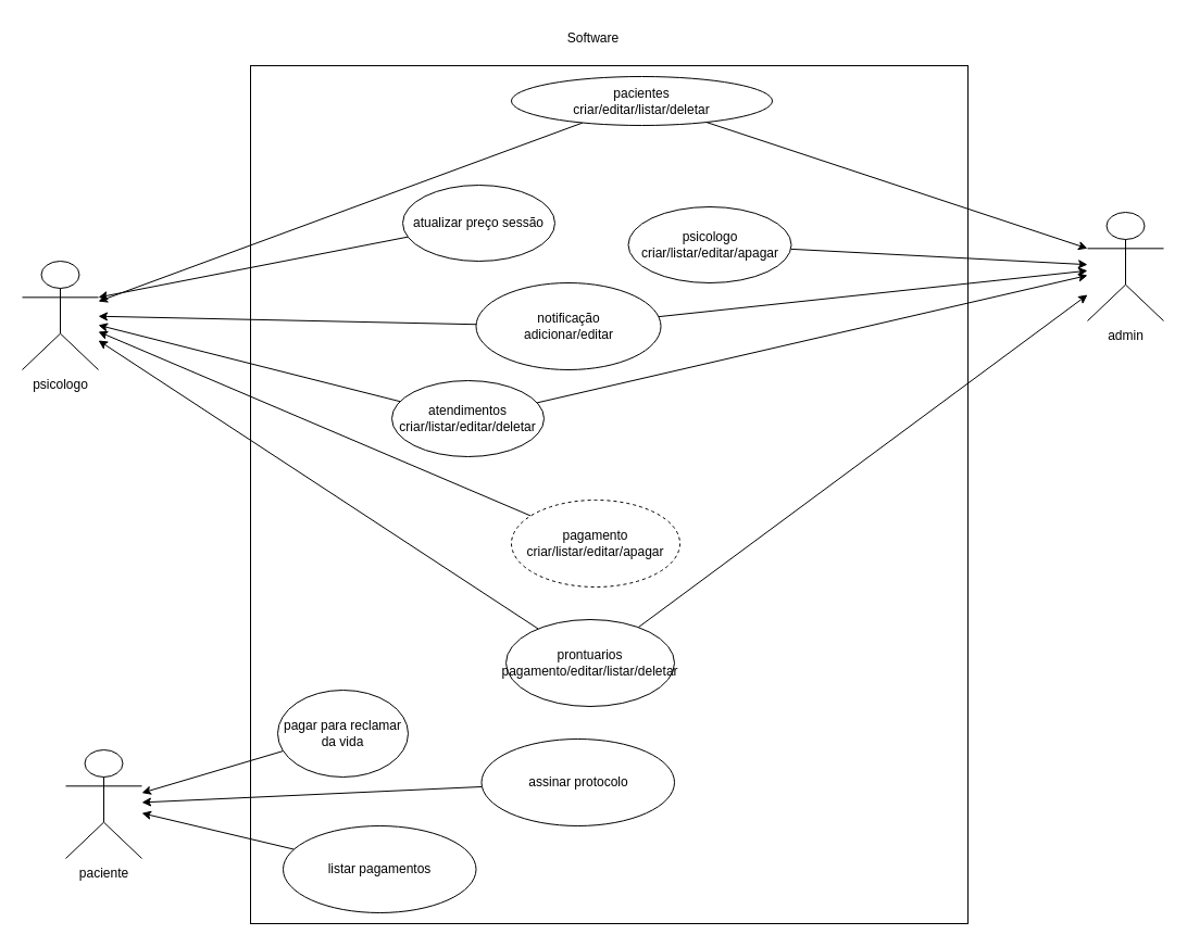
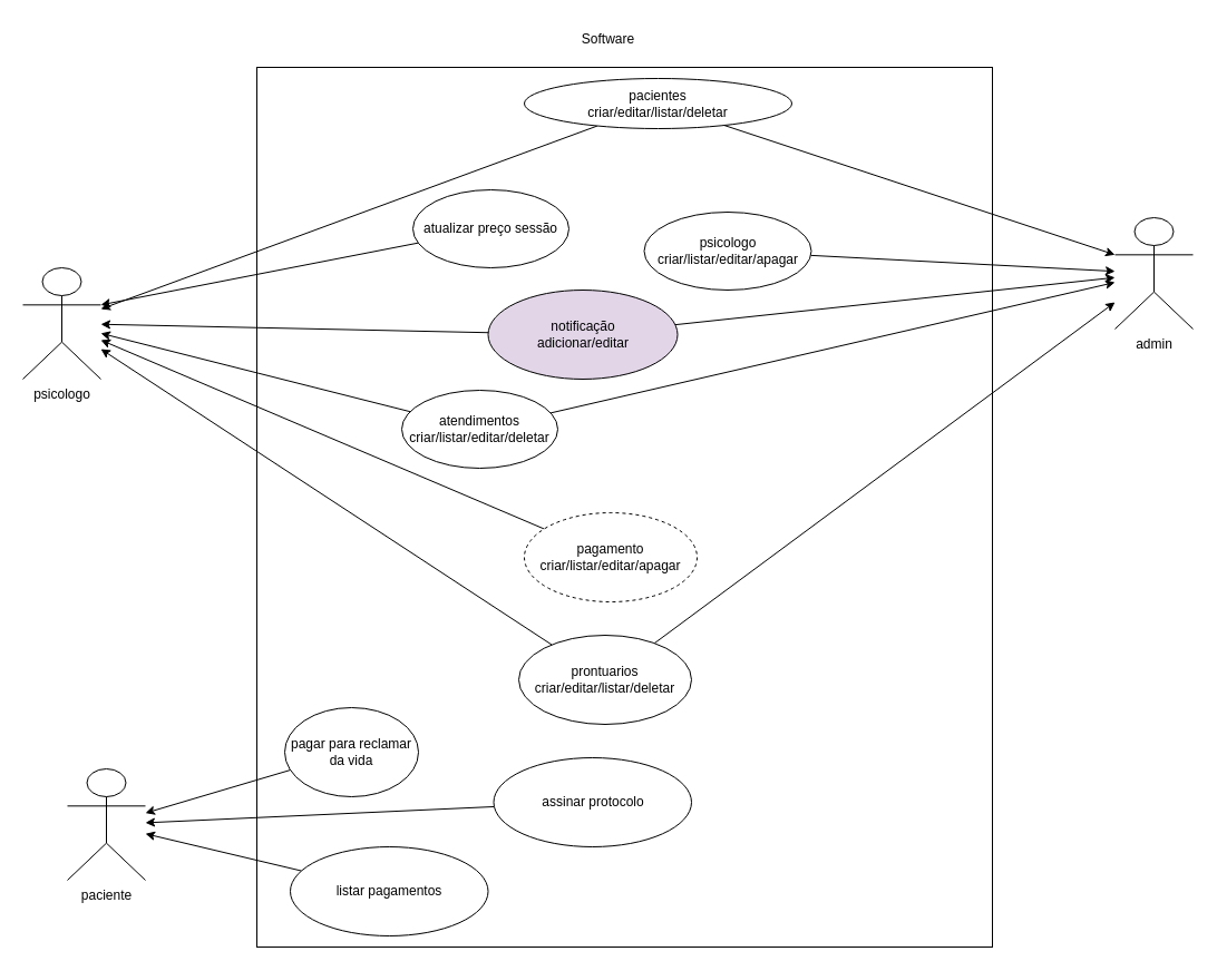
- <mxCell id="30" value="notificação&lt;br&gt;adicionar/editar" style="ellipse;whiteSpace=wrap;html=1;" vertex="1" parent="1"><mxGeometry x="437.5" y="260" width="170" height="80" as="geometry" /></mxCell>
+ <mxCell id="30" value="notificação&lt;br&gt;adicionar/editar" style="ellipse;whiteSpace=wrap;html=1;fillColor=#e1d5e7;" vertex="1" parent="1"><mxGeometry x="437.5" y="260" width="170" height="80" as="geometry" /></mxCell>
- <mxCell id="25" value="prontuarios&lt;br&gt;pagamento/editar/listar/deletar" style="ellipse;whiteSpace=wrap;html=1;" vertex="1" parent="1"><mxGeometry x="465" y="570" width="155" height="80" as="geometry" /></mxCell>
+ <mxCell id="25" value="prontuarios&lt;br&gt;criar/editar/listar/deletar" style="ellipse;whiteSpace=wrap;html=1;" vertex="1" parent="1"><mxGeometry x="465" y="570" width="155" height="80" as="geometry" /></mxCell>
